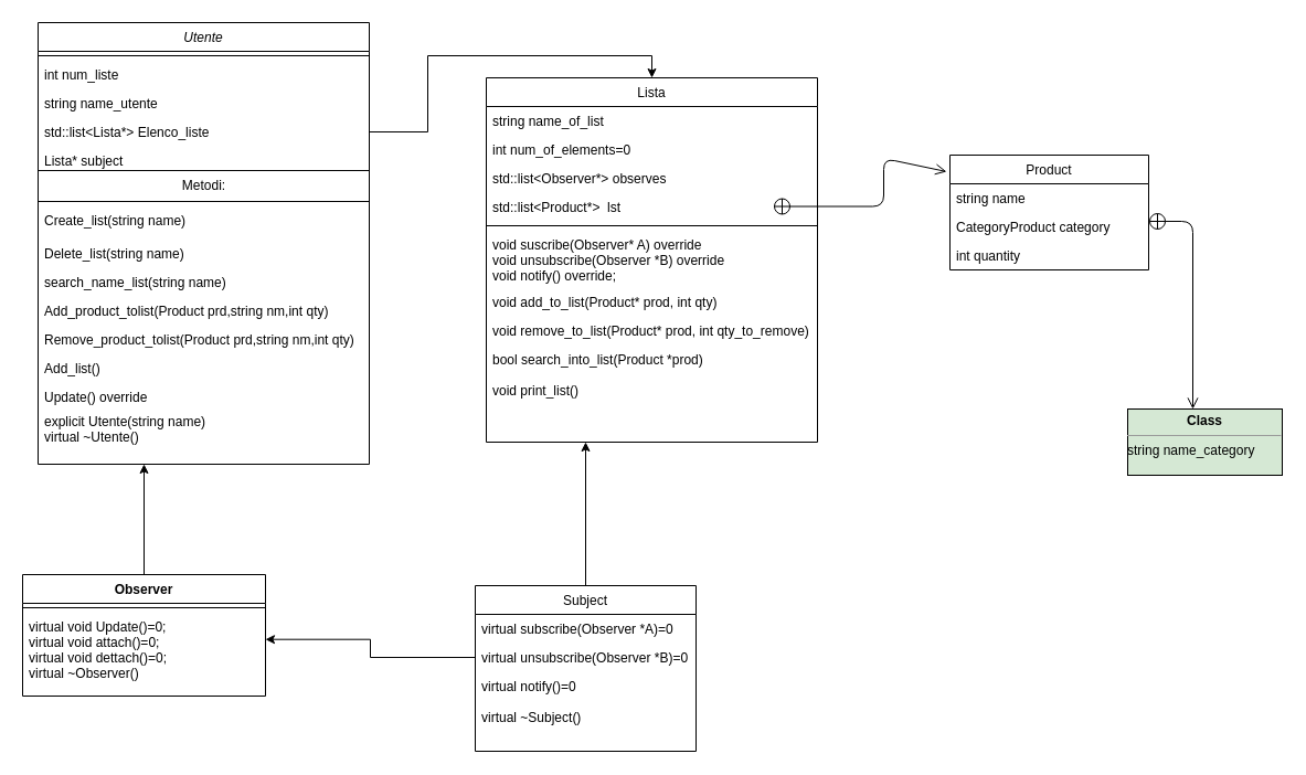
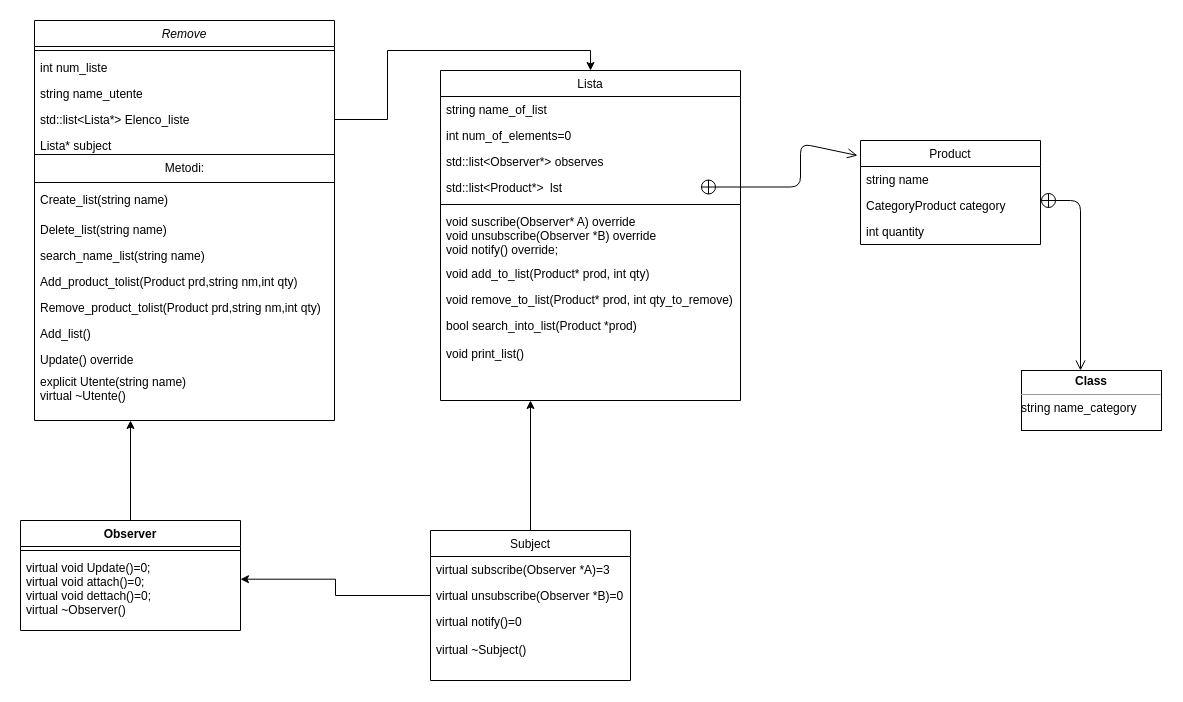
- <mxCell id="2" value="Utente" style="swimlane;fontStyle=2;align=center;verticalAlign=top;childLayout=stackLayout;horizontal=1;startSize=26;horizontalStack=0;resizeParent=1;resizeLast=0;collapsible=1;marginBottom=0;rounded=0;shadow=0;strokeWidth=1;" parent="1" vertex="1"><mxGeometry x="34" width="300" height="400" as="geometry" y="20"><mxRectangle x="230" y="140" width="160" height="26" as="alternateBounds" /></mxGeometry></mxCell>
+ <mxCell id="2" value="Remove" style="swimlane;fontStyle=2;align=center;verticalAlign=top;childLayout=stackLayout;horizontal=1;startSize=26;horizontalStack=0;resizeParent=1;resizeLast=0;collapsible=1;marginBottom=0;rounded=0;shadow=0;strokeWidth=1;" parent="1" vertex="1"><mxGeometry x="34" width="300" height="400" as="geometry" y="20"><mxRectangle x="230" y="140" width="160" height="26" as="alternateBounds" /></mxGeometry></mxCell>
- <mxCell id="46" value="&lt;p style=&quot;margin: 0px ; margin-top: 4px ; text-align: center&quot;&gt;&lt;b&gt;Class&lt;/b&gt;&lt;/p&gt;&lt;hr size=&quot;1&quot;&gt;&lt;div style=&quot;height: 2px&quot;&gt;string name_category&lt;/div&gt;" style="verticalAlign=top;align=left;overflow=fill;fontSize=12;fontFamily=Helvetica;html=1;fillColor=#d5e8d4;" parent="1" vertex="1"><mxGeometry x="1021" y="370" width="140" height="60" as="geometry" /></mxCell>
+ <mxCell id="46" value="&lt;p style=&quot;margin: 0px ; margin-top: 4px ; text-align: center&quot;&gt;&lt;b&gt;Class&lt;/b&gt;&lt;/p&gt;&lt;hr size=&quot;1&quot;&gt;&lt;div style=&quot;height: 2px&quot;&gt;string name_category&lt;/div&gt;" style="verticalAlign=top;align=left;overflow=fill;fontSize=12;fontFamily=Helvetica;html=1;" parent="1" vertex="1"><mxGeometry x="1021" y="370" width="140" height="60" as="geometry" /></mxCell>
- <mxCell id="37" value="virtual subscribe(Observer *A)=0" style="text;strokeColor=none;fillColor=none;align=left;verticalAlign=top;spacingLeft=4;spacingRight=4;overflow=hidden;rotatable=0;points=[[0,0.5],[1,0.5]];portConstraint=eastwest;" parent="36" vertex="1"><mxGeometry y="26" width="200" height="26" as="geometry" /></mxCell>
+ <mxCell id="37" value="virtual subscribe(Observer *A)=3" style="text;strokeColor=none;fillColor=none;align=left;verticalAlign=top;spacingLeft=4;spacingRight=4;overflow=hidden;rotatable=0;points=[[0,0.5],[1,0.5]];portConstraint=eastwest;" parent="36" vertex="1"><mxGeometry y="26" width="200" height="26" as="geometry" /></mxCell>
